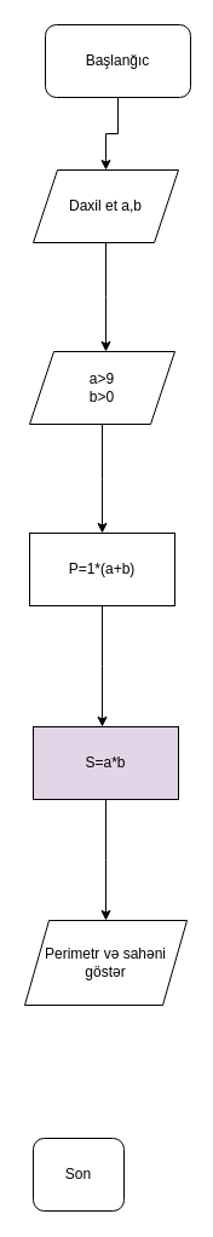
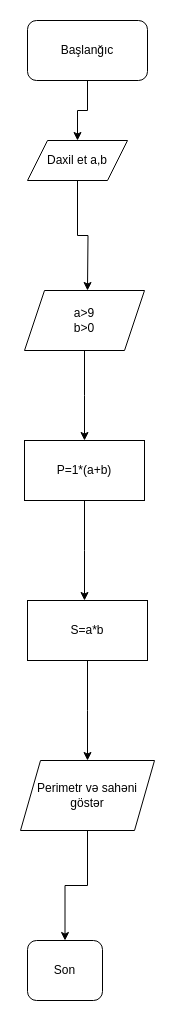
- <mxCell id="3" value="Başlanğıc" style="rounded=1;whiteSpace=wrap;html=1;" vertex="1" parent="1"><mxGeometry x="37" y="20" width="120" height="60" as="geometry" /></mxCell>
+ <mxCell id="3" value="Başlanğıc" style="rounded=1;whiteSpace=wrap;html=1;" vertex="1" parent="1"><mxGeometry x="27" y="20" width="120" height="60" as="geometry" /></mxCell>
- <mxCell id="5" value="Daxil et a,b" style="shape=parallelogram;perimeter=parallelogramPerimeter;whiteSpace=wrap;html=1;fixedSize=1;" vertex="1" parent="1"><mxGeometry x="27" y="140" width="120" height="60" as="geometry" /></mxCell>
+ <mxCell id="5" value="Daxil et a,b" style="shape=parallelogram;perimeter=parallelogramPerimeter;whiteSpace=wrap;html=1;fixedSize=1;" vertex="1" parent="1"><mxGeometry x="27" y="140" width="100" height="40" as="geometry" /></mxCell>
- <mxCell id="11" value="S=a*b" style="rounded=0;whiteSpace=wrap;html=1;fillColor=#e1d5e7;" vertex="1" parent="1"><mxGeometry x="27" y="600" width="120" height="60" as="geometry" /></mxCell>
+ <mxCell id="11" value="S=a*b" style="rounded=0;whiteSpace=wrap;html=1;" vertex="1" parent="1"><mxGeometry x="27" y="600" width="120" height="60" as="geometry" /></mxCell>
+ <mxCell id="12" style="edgeStyle=orthogonalEdgeStyle;rounded=0;orthogonalLoop=1;jettySize=auto;html=1;" edge="1" parent="1" source="13" target="14"><mxGeometry relative="1" as="geometry" /></mxCell>
